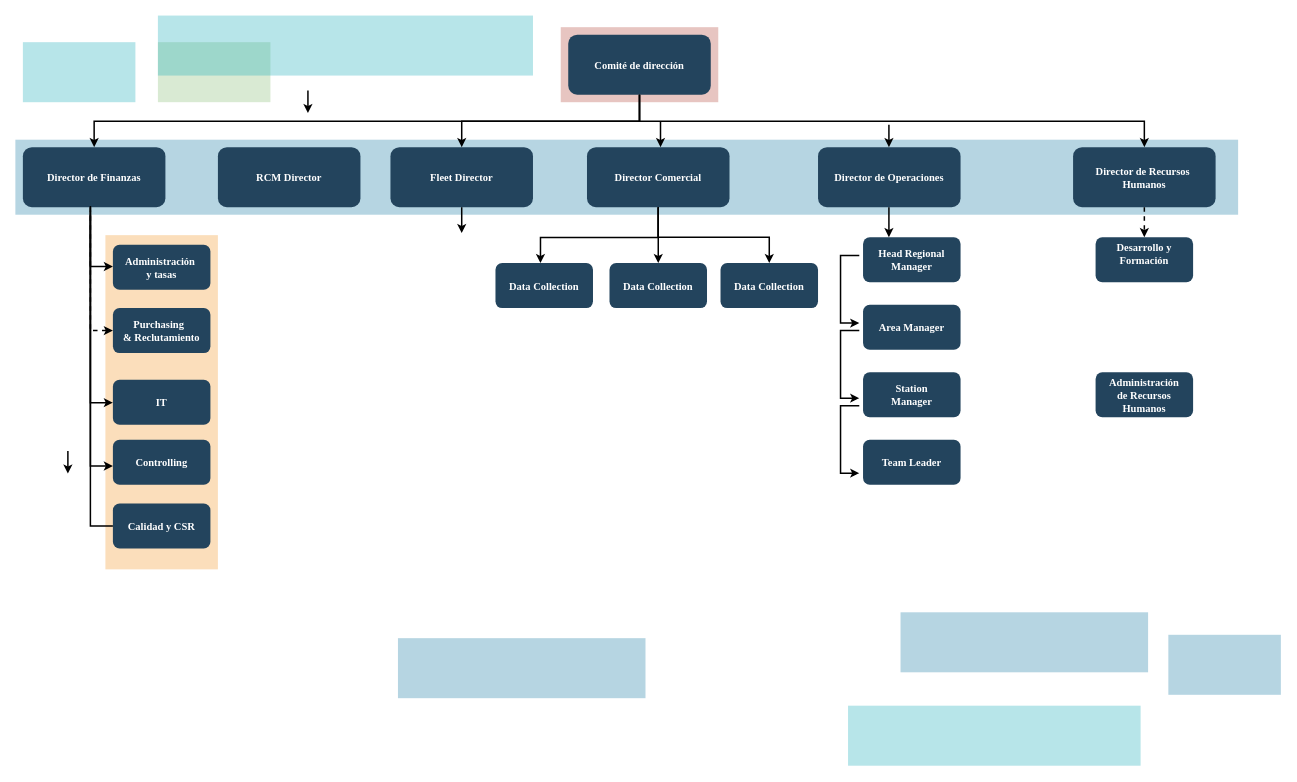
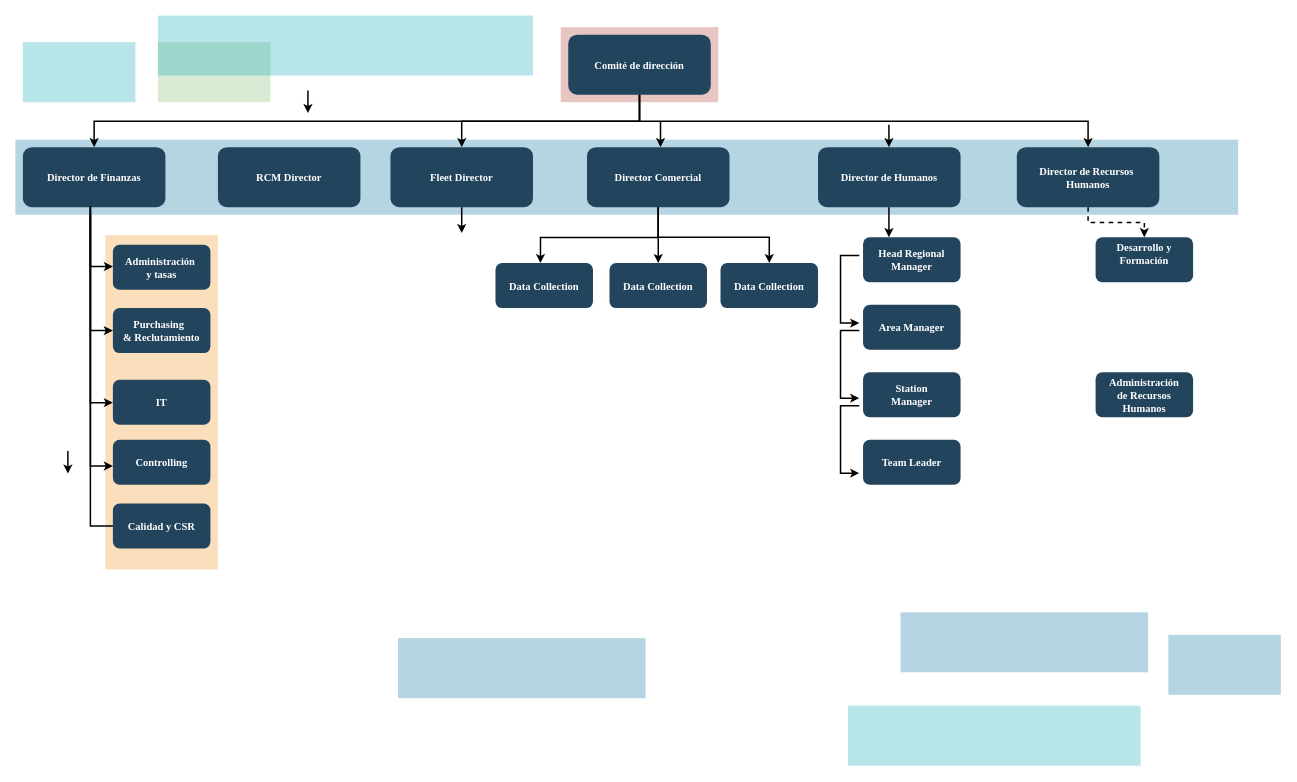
- <mxCell id="13" value="Director de Recursos &#10;Humanos" style="rounded=1;fillColor=#23445D;gradientColor=none;strokeColor=none;fontColor=#FFFFFF;fontStyle=1;fontFamily=Tahoma;fontSize=14" parent="1" vertex="1"><mxGeometry x="1430" y="195.5" width="190" height="80" as="geometry" /></mxCell>
+ <mxCell id="13" value="Director de Recursos &#10;Humanos" style="rounded=1;fillColor=#23445D;gradientColor=none;strokeColor=none;fontColor=#FFFFFF;fontStyle=1;fontFamily=Tahoma;fontSize=14" parent="1" vertex="1"><mxGeometry x="1355" y="195.5" width="190" height="80" as="geometry" /></mxCell>
- <mxCell id="41" value="Director de Operaciones" style="rounded=1;fillColor=#23445D;gradientColor=none;strokeColor=none;fontColor=#FFFFFF;fontStyle=1;fontFamily=Tahoma;fontSize=14" parent="1" vertex="1"><mxGeometry x="1090" y="195.5" width="190" height="80" as="geometry" /></mxCell>
+ <mxCell id="41" value="Director de Humanos" style="rounded=1;fillColor=#23445D;gradientColor=none;strokeColor=none;fontColor=#FFFFFF;fontStyle=1;fontFamily=Tahoma;fontSize=14" parent="1" vertex="1"><mxGeometry x="1090" y="195.5" width="190" height="80" as="geometry" /></mxCell>
- <mxCell id="34" value="" style="edgeStyle=elbowEdgeStyle;elbow=horizontal;strokeWidth=2;rounded=0;dashed=1;" parent="1" source="17" target="19" edge="1"><mxGeometry x="-23" y="135.5" width="100" height="100" as="geometry"><mxPoint x="-23" y="95.5" as="sourcePoint" /><mxPoint x="77" y="-4.5" as="targetPoint" /><Array as="points"><mxPoint x="120" y="380" /><mxPoint x="202" y="335.5" /></Array></mxGeometry></mxCell>
+ <mxCell id="34" value="" style="edgeStyle=elbowEdgeStyle;elbow=horizontal;strokeWidth=2;rounded=0" parent="1" source="17" target="19" edge="1"><mxGeometry x="-23" y="135.5" width="100" height="100" as="geometry"><mxPoint x="-23" y="95.5" as="sourcePoint" /><mxPoint x="77" y="-4.5" as="targetPoint" /><Array as="points"><mxPoint x="120" y="380" /><mxPoint x="202" y="335.5" /></Array></mxGeometry></mxCell>
